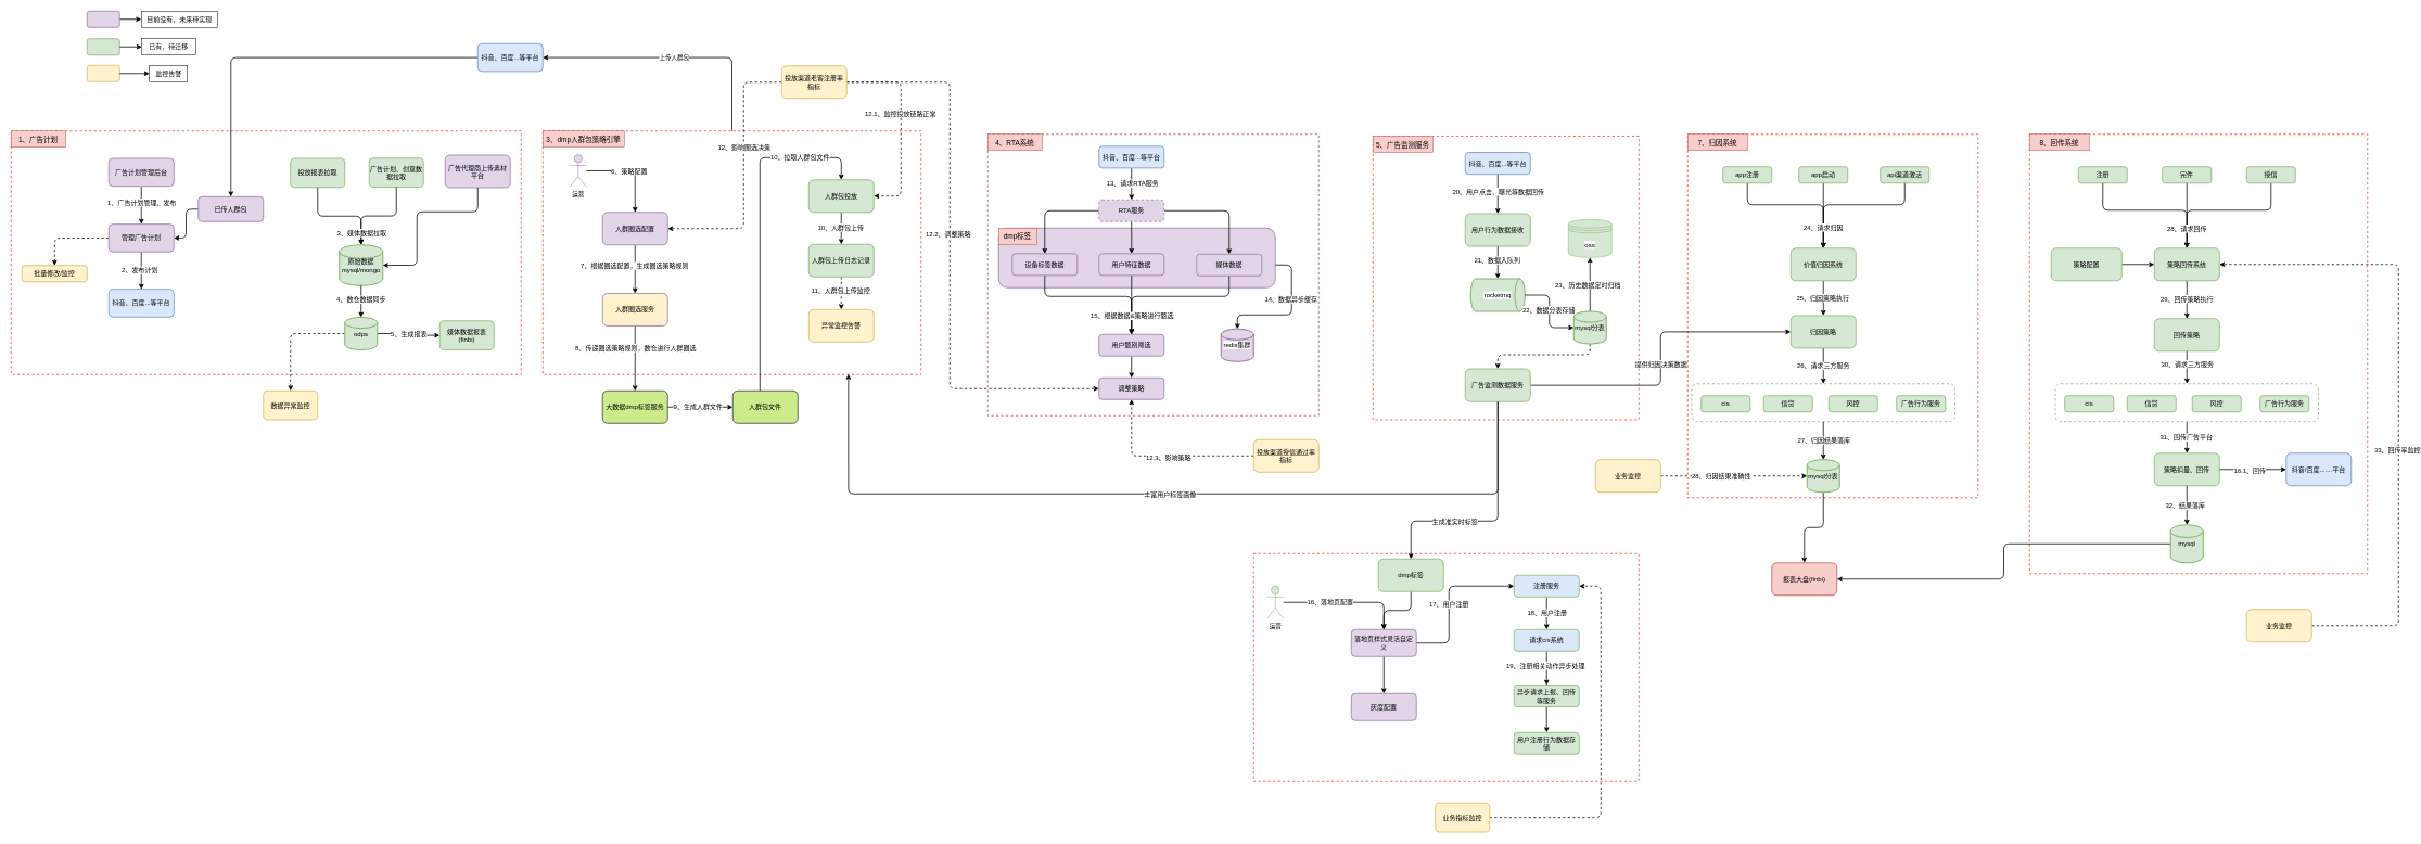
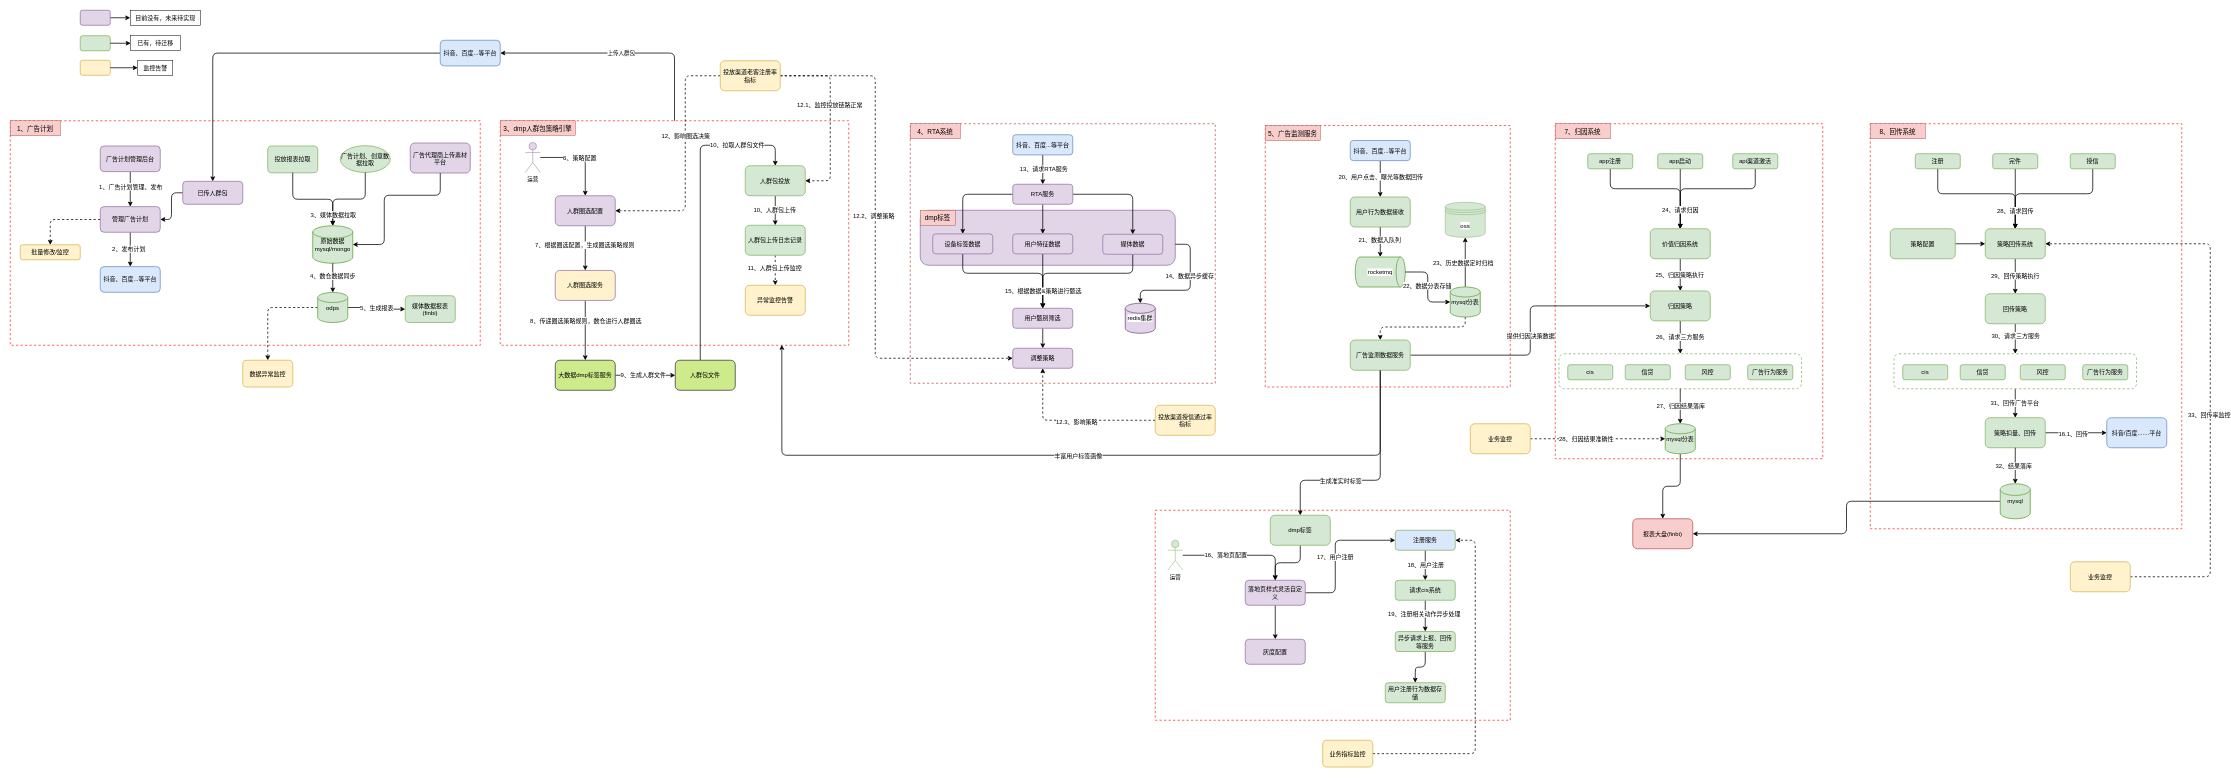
- <mxCell id="57" value="广告计划、创意数据拉取" style="rounded=1;whiteSpace=wrap;html=1;strokeWidth=1.5;fillColor=#d5e8d4;strokeColor=#82b366;" parent="1" vertex="1"><mxGeometry x="680" y="290.88" width="100" height="53.5" as="geometry" /></mxCell>
+ <mxCell id="57" value="广告计划、创意数据拉取" style="ellipse;whiteSpace=wrap;html=1;strokeWidth=1.5;fillColor=#d5e8d4;strokeColor=#82b366;" parent="1" vertex="1"><mxGeometry x="680" y="290.88" width="100" height="53.5" as="geometry" /></mxCell>
- <mxCell id="94" value="RTA服务" style="rounded=1;whiteSpace=wrap;html=1;strokeWidth=1.5;fillColor=#e1d5e7;strokeColor=#9673a6;dashed=1;" parent="1" vertex="1"><mxGeometry x="2025" y="368" width="120" height="40" as="geometry" /></mxCell>
+ <mxCell id="94" value="RTA服务" style="rounded=1;whiteSpace=wrap;html=1;strokeWidth=1.5;fillColor=#e1d5e7;strokeColor=#9673a6;" parent="1" vertex="1"><mxGeometry x="2025" y="368" width="120" height="40" as="geometry" /></mxCell>
- <mxCell id="120" value="请求cis系统" style="rounded=1;whiteSpace=wrap;html=1;strokeWidth=1.5;fillColor=#dae8fc;strokeColor=#82b366;" parent="1" vertex="1"><mxGeometry x="2790" y="1160" width="120" height="40" as="geometry" /></mxCell>
+ <mxCell id="120" value="请求cis系统" style="rounded=1;whiteSpace=wrap;html=1;strokeWidth=1.5;fillColor=#d5e8d4;strokeColor=#82b366;" parent="1" vertex="1"><mxGeometry x="2790" y="1160" width="120" height="40" as="geometry" /></mxCell>
- <mxCell id="123" value="用户注册行为数据存储" style="rounded=1;whiteSpace=wrap;html=1;strokeWidth=1.5;fillColor=#d5e8d4;strokeColor=#82b366;" parent="1" vertex="1"><mxGeometry x="2790" y="1350" width="120" height="40" as="geometry" /></mxCell>
+ <mxCell id="123" value="用户注册行为数据存储" style="rounded=1;whiteSpace=wrap;html=1;strokeWidth=1.5;fillColor=#d5e8d4;strokeColor=#82b366;" parent="1" vertex="1"><mxGeometry x="2770" y="1365" width="120" height="40" as="geometry" /></mxCell>
